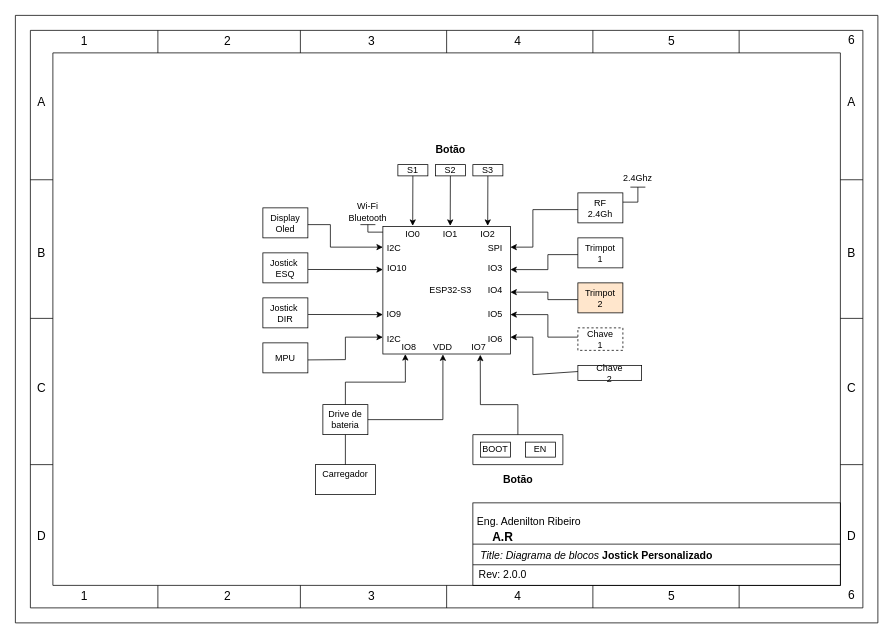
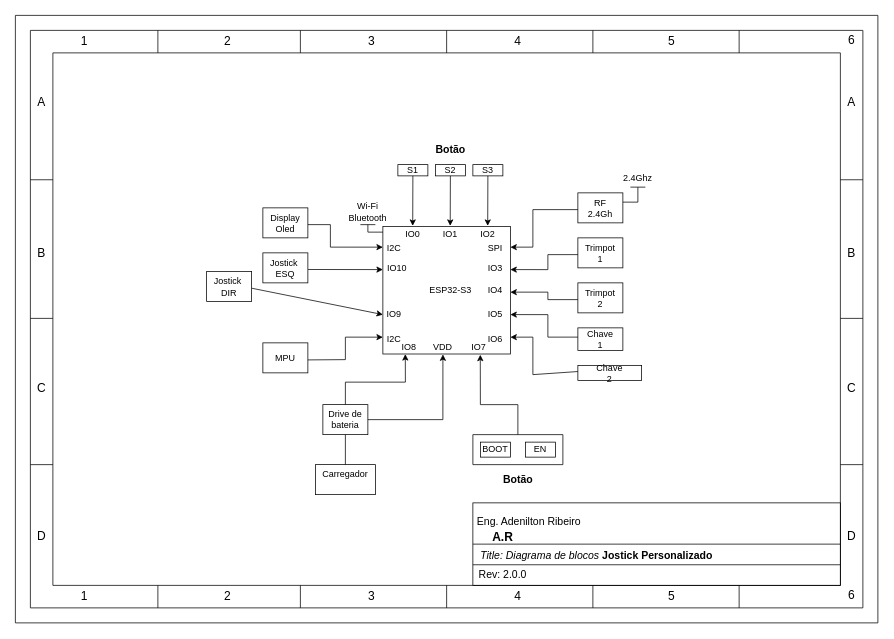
- <mxCell id="87" value="Trimpot&lt;br&gt;2" style="rounded=0;whiteSpace=wrap;html=1;fontSize=12;fillColor=#ffe6cc;" parent="1" vertex="1"><mxGeometry x="770" y="376.66" width="60" height="40" as="geometry" /></mxCell>
+ <mxCell id="87" value="Trimpot&lt;br&gt;2" style="rounded=0;whiteSpace=wrap;html=1;fontSize=12;" parent="1" vertex="1"><mxGeometry x="770" y="376.66" width="60" height="40" as="geometry" /></mxCell>
- <mxCell id="84" value="Jostick&amp;nbsp;&lt;br&gt;DIR" style="rounded=0;whiteSpace=wrap;html=1;fontSize=12;" parent="1" vertex="1"><mxGeometry x="350" y="396.66" width="60" height="40" as="geometry" /></mxCell>
+ <mxCell id="84" value="Jostick&amp;nbsp;&lt;br&gt;DIR" style="rounded=0;whiteSpace=wrap;html=1;fontSize=12;" parent="1" vertex="1"><mxGeometry x="275" y="361.66" width="60" height="40" as="geometry" /></mxCell>
- <mxCell id="88" value="Chave&lt;br&gt;1" style="rounded=0;whiteSpace=wrap;html=1;fontSize=12;dashed=1;" parent="1" vertex="1"><mxGeometry x="770" y="436.66" width="60" height="30" as="geometry" /></mxCell>
+ <mxCell id="88" value="Chave&lt;br&gt;1" style="rounded=0;whiteSpace=wrap;html=1;fontSize=12;" parent="1" vertex="1"><mxGeometry x="770" y="436.66" width="60" height="30" as="geometry" /></mxCell>
